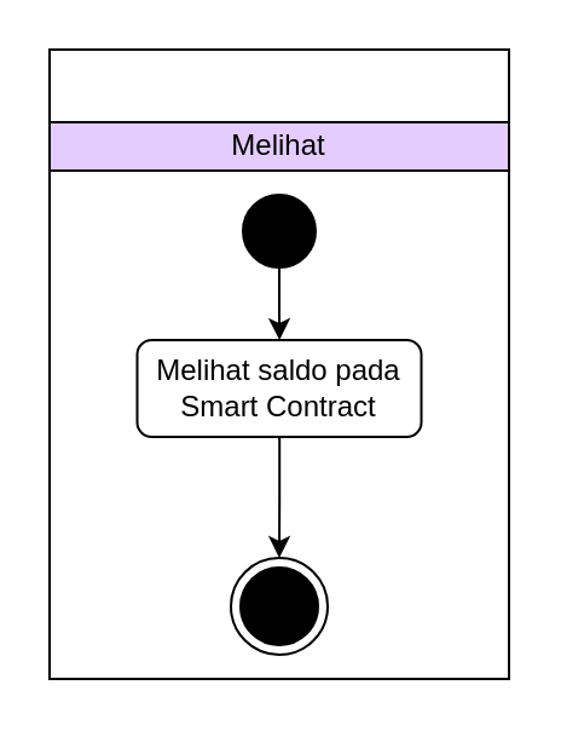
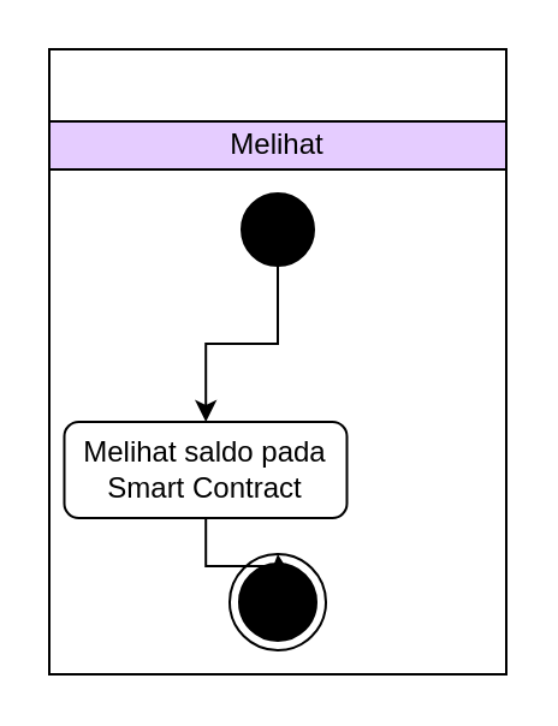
- <mxCell id="6" value="Melihat saldo pada Smart Contract" style="rounded=1;whiteSpace=wrap;html=1;fillColor=#FFFFFF;" parent="1" vertex="1"><mxGeometry x="56.25" y="140" width="117.5" height="40" as="geometry" /></mxCell>
+ <mxCell id="6" value="Melihat saldo pada Smart Contract" style="rounded=1;whiteSpace=wrap;html=1;fillColor=#FFFFFF;" parent="1" vertex="1"><mxGeometry x="26.25" y="175" width="117.5" height="40" as="geometry" /></mxCell>
